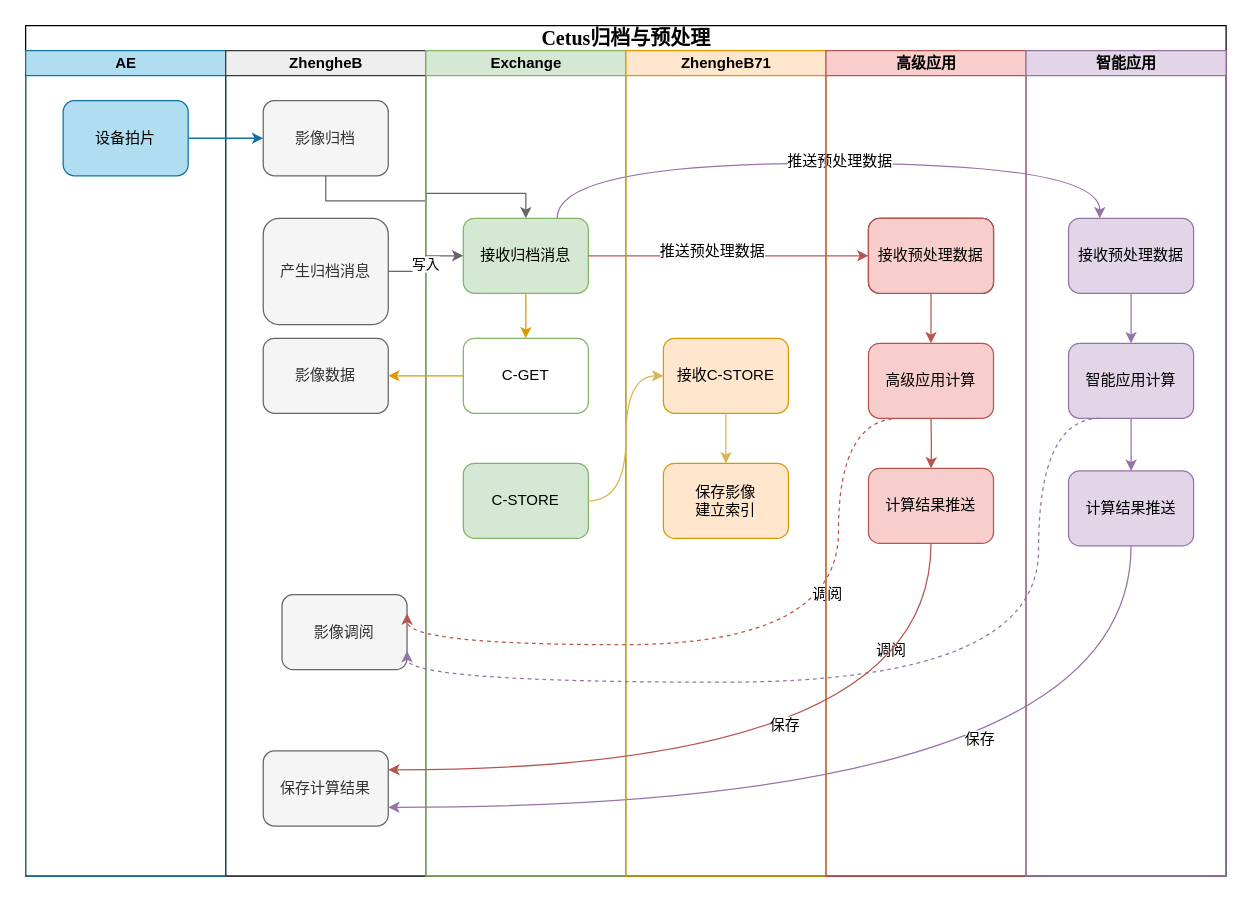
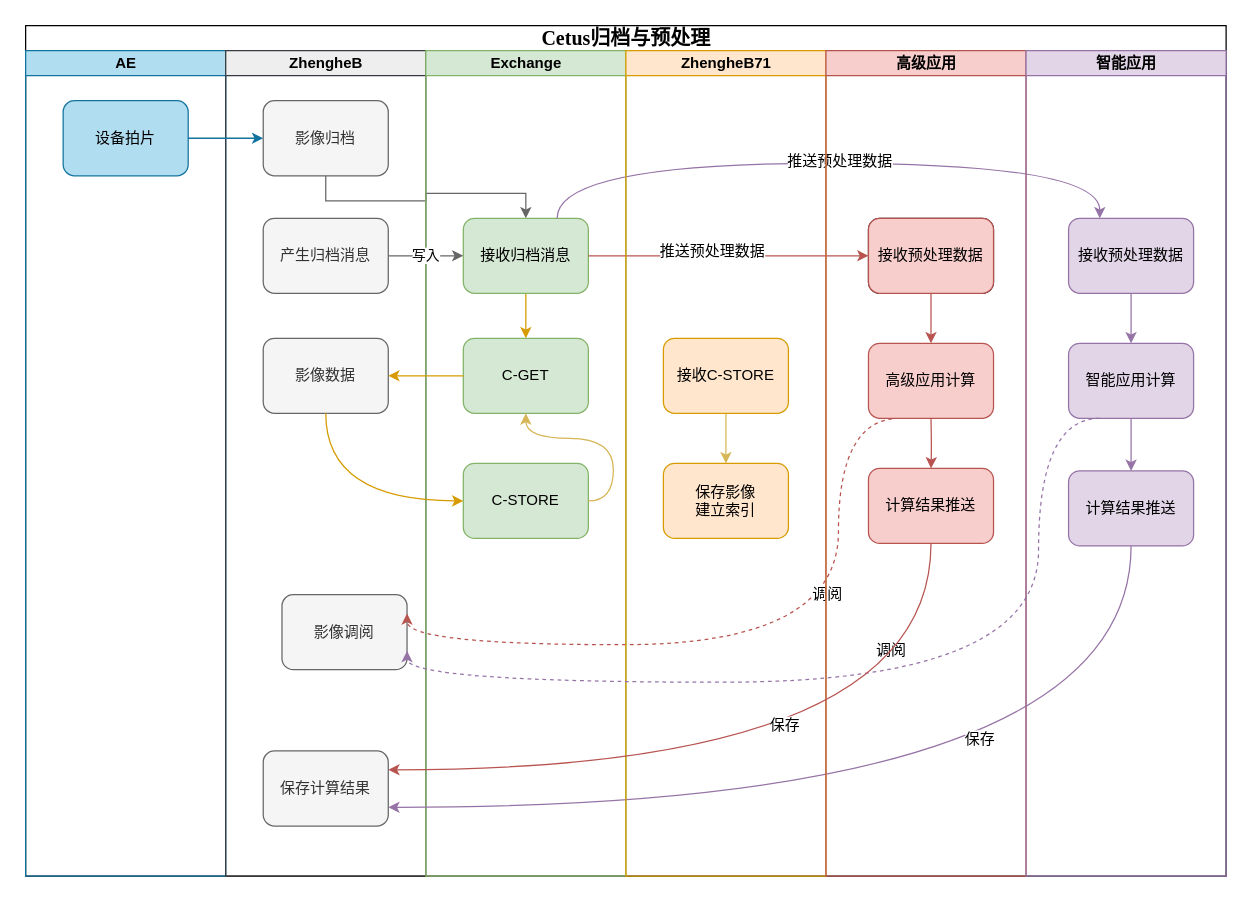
- <mxCell id="6" value="产生归档消息" style="rounded=1;whiteSpace=wrap;html=1;shadow=0;labelBackgroundColor=none;strokeWidth=1;fontFamily=Helvetica;fontSize=12;align=center;fillColor=#f5f5f5;strokeColor=#666666;fontColor=#333333;" parent="5" vertex="1"><mxGeometry x="30" y="134" width="100" height="85" as="geometry" /></mxCell>
+ <mxCell id="6" value="产生归档消息" style="rounded=1;whiteSpace=wrap;html=1;shadow=0;labelBackgroundColor=none;strokeWidth=1;fontFamily=Helvetica;fontSize=12;align=center;fillColor=#f5f5f5;strokeColor=#666666;fontColor=#333333;" parent="5" vertex="1"><mxGeometry x="30" y="134" width="100" height="60" as="geometry" /></mxCell>
- <mxCell id="15" value="C-GET" style="rounded=1;whiteSpace=wrap;html=1;shadow=0;labelBackgroundColor=none;strokeWidth=1;fontFamily=Helvetica;fontSize=12;align=center;fillColor=#ffffff;strokeColor=#82b366;" parent="12" vertex="1"><mxGeometry x="30" y="230" width="100" height="60" as="geometry" /></mxCell>
+ <mxCell id="15" value="C-GET" style="rounded=1;whiteSpace=wrap;html=1;shadow=0;labelBackgroundColor=none;strokeWidth=1;fontFamily=Helvetica;fontSize=12;align=center;fillColor=#d5e8d4;strokeColor=#82b366;" parent="12" vertex="1"><mxGeometry x="30" y="230" width="100" height="60" as="geometry" /></mxCell>
- <mxCell id="43" style="edgeStyle=orthogonalEdgeStyle;rounded=0;orthogonalLoop=1;jettySize=auto;html=1;exitX=1;exitY=0.5;exitDx=0;exitDy=0;curved=1;entryX=0;entryY=0.5;entryDx=0;entryDy=0;fillColor=#fff2cc;strokeColor=#d6b656;" parent="2" source="16" target="26" edge="1"><mxGeometry relative="1" as="geometry" /></mxCell>
+ <mxCell id="43" style="edgeStyle=orthogonalEdgeStyle;rounded=0;orthogonalLoop=1;jettySize=auto;html=1;exitX=1;exitY=0.5;exitDx=0;exitDy=0;curved=1;fillColor=#fff2cc;strokeColor=#d6b656;" parent="2" source="16" target="15" edge="1"><mxGeometry relative="1" as="geometry" /></mxCell>
+ <mxCell id="42" style="edgeStyle=orthogonalEdgeStyle;rounded=0;orthogonalLoop=1;jettySize=auto;html=1;exitX=0.5;exitY=1;exitDx=0;exitDy=0;entryX=0;entryY=0.5;entryDx=0;entryDy=0;fillColor=#ffe6cc;strokeColor=#d79b00;curved=1;" parent="2" source="9" target="16" edge="1"><mxGeometry relative="1" as="geometry" /></mxCell>
